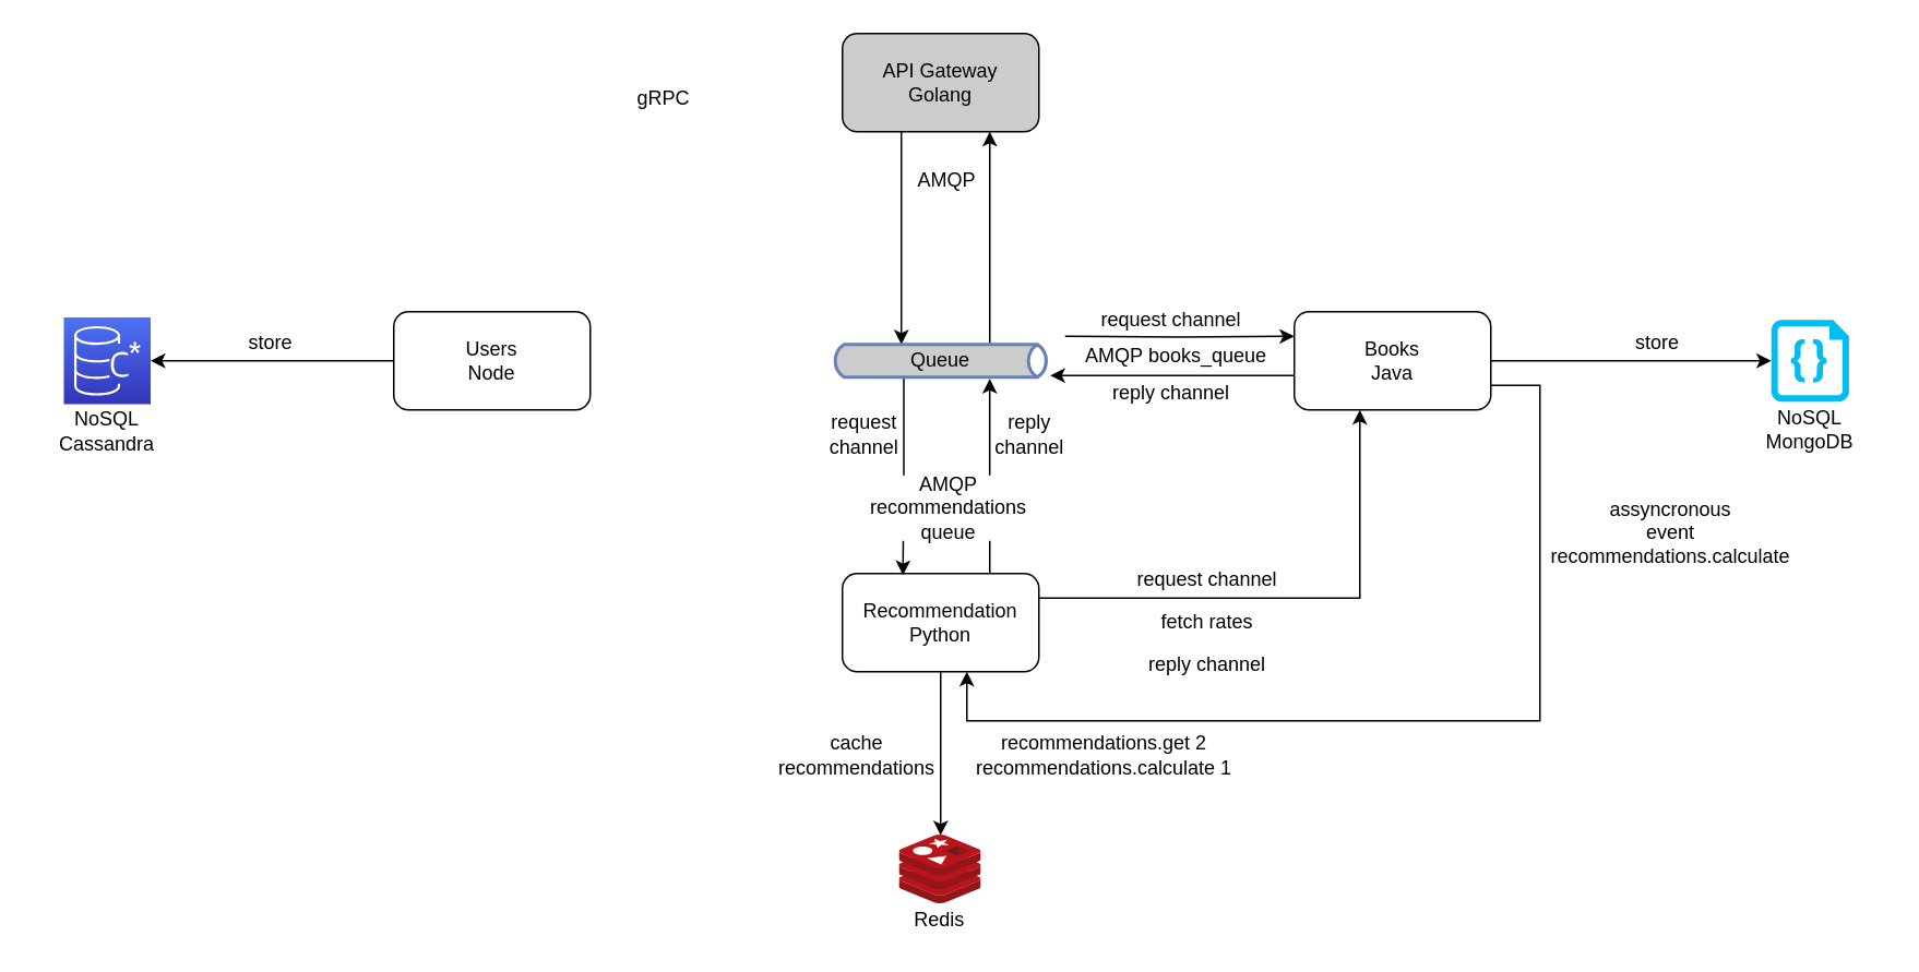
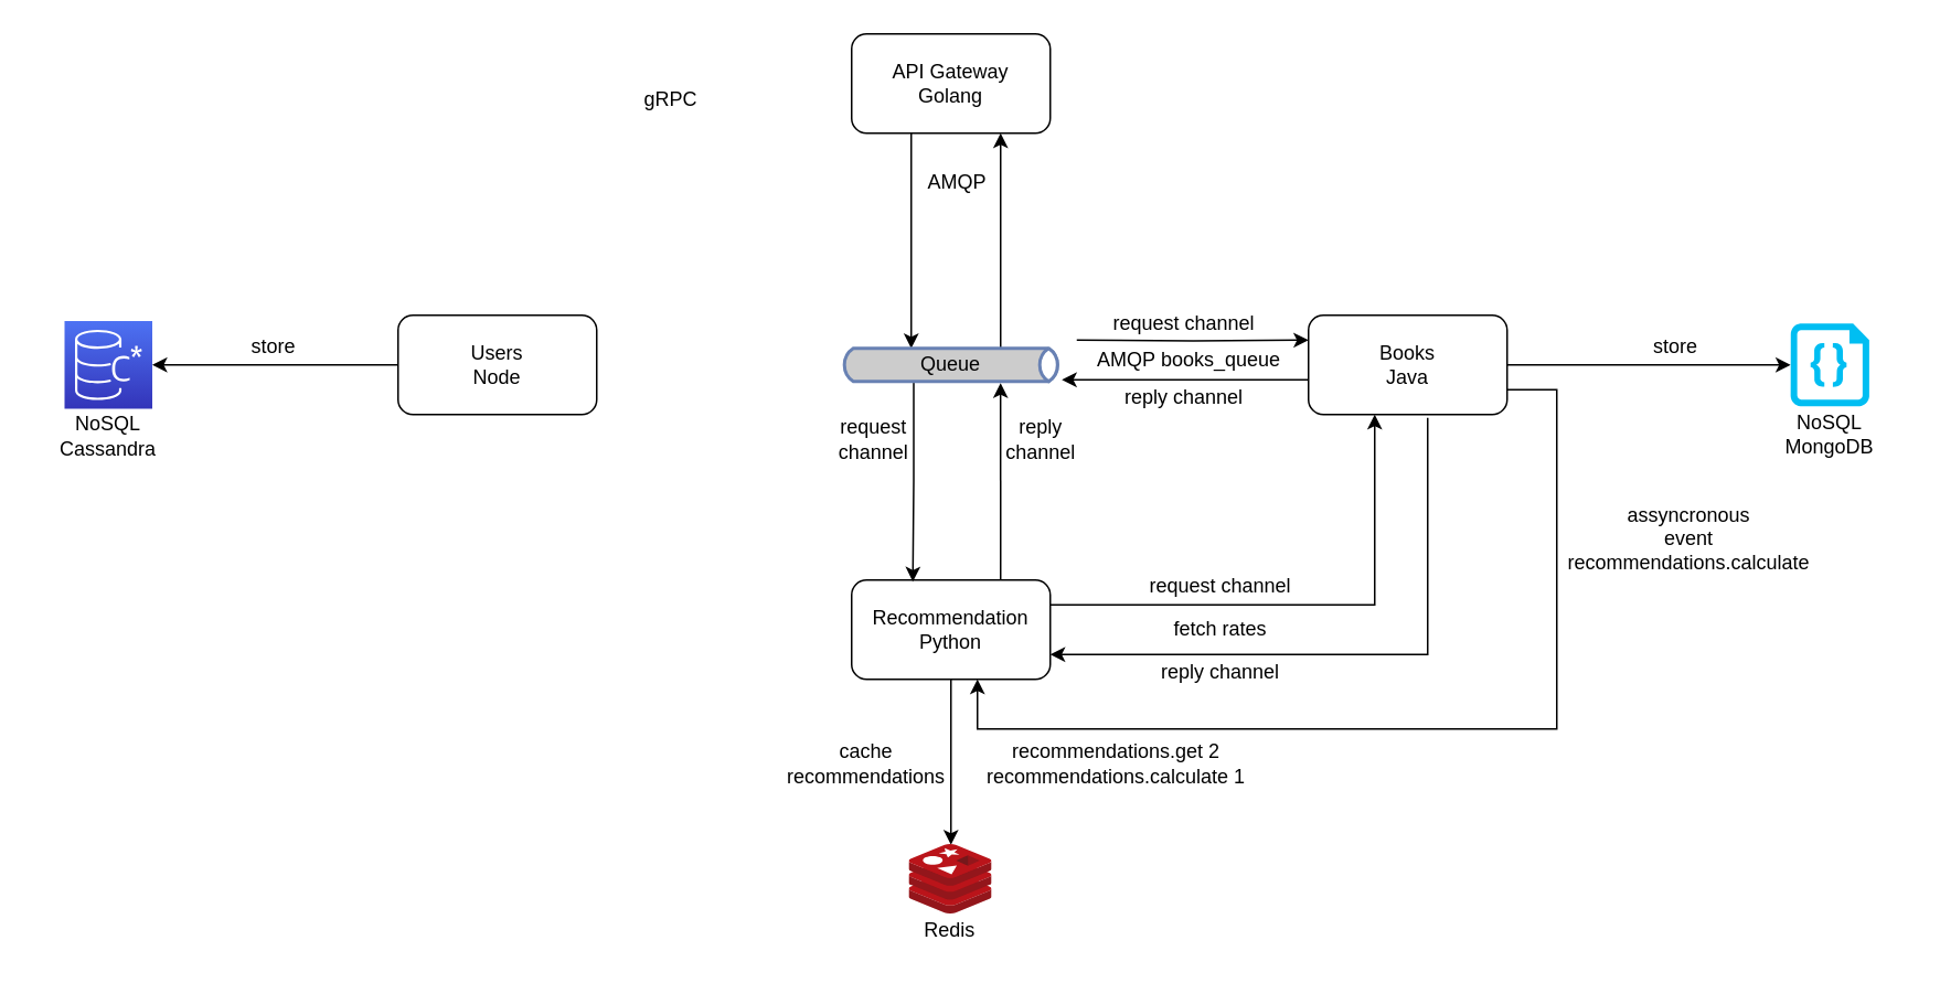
- <mxCell id="3" value="API Gateway&lt;br&gt;Golang" style="rounded=1;whiteSpace=wrap;html=1;fillColor=#cccccc;" parent="1" vertex="1"><mxGeometry x="514" y="20" width="120" height="60" as="geometry" /></mxCell>
+ <mxCell id="3" value="API Gateway&lt;br&gt;Golang" style="rounded=1;whiteSpace=wrap;html=1;" parent="1" vertex="1"><mxGeometry x="514" y="20" width="120" height="60" as="geometry" /></mxCell>
- <mxCell id="24" value="AMQP&lt;br&gt;recommendations&lt;br&gt;queue" style="text;html=1;strokeColor=none;fillColor=default;align=center;verticalAlign=middle;whiteSpace=wrap;rounded=0;" parent="1" vertex="1"><mxGeometry x="529" y="290" width="99.5" height="40" as="geometry" /></mxCell>
+ <mxCell id="8" style="edgeStyle=orthogonalEdgeStyle;rounded=0;orthogonalLoop=1;jettySize=auto;html=1;exitX=0.6;exitY=1.033;exitDx=0;exitDy=0;exitPerimeter=0;entryX=1;entryY=0.75;entryDx=0;entryDy=0;" parent="1" source="9" target="13" edge="1"><mxGeometry relative="1" as="geometry"><mxPoint x="640" y="390" as="targetPoint" /><Array as="points"><mxPoint x="862" y="395" /></Array></mxGeometry></mxCell>
